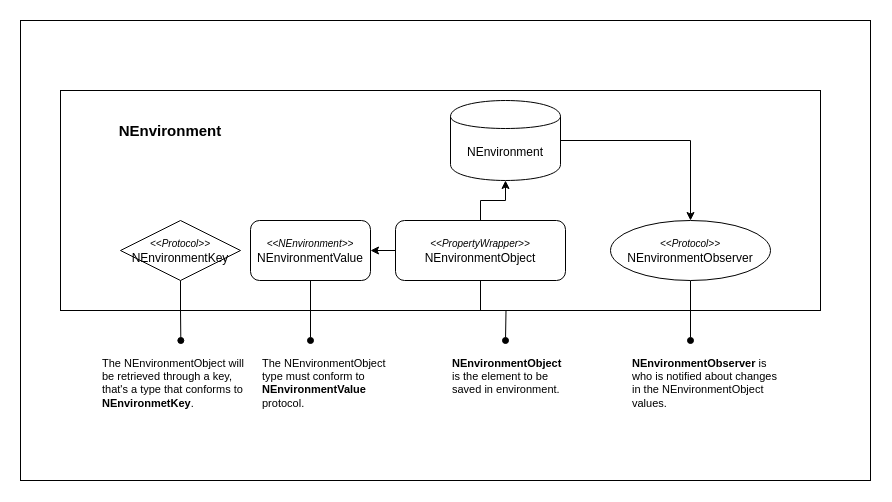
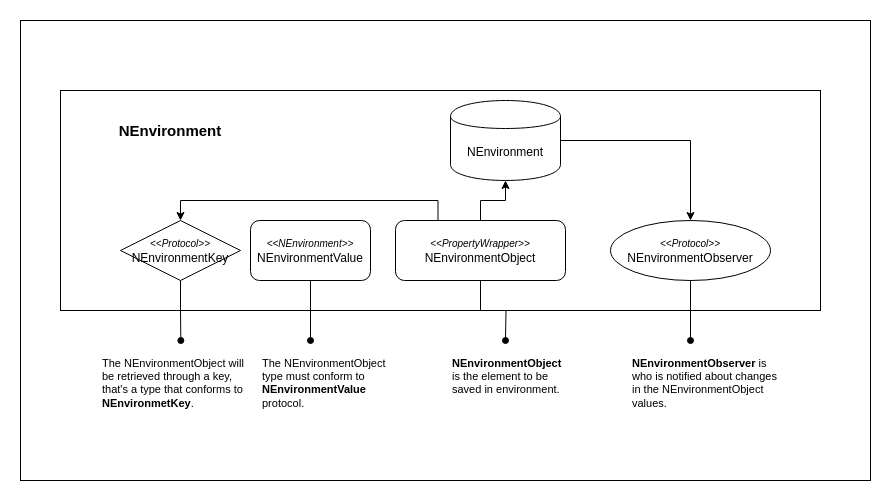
+ <mxCell id="5" style="edgeStyle=orthogonalEdgeStyle;rounded=0;orthogonalLoop=1;jettySize=auto;html=1;exitX=0.25;exitY=0;exitDx=0;exitDy=0;entryX=0.5;entryY=0;entryDx=0;entryDy=0;" edge="1" parent="1" source="8" target="12"><mxGeometry relative="1" as="geometry" /></mxCell>
- <mxCell id="6" style="edgeStyle=orthogonalEdgeStyle;rounded=0;orthogonalLoop=1;jettySize=auto;html=1;entryX=1;entryY=0.5;entryDx=0;entryDy=0;" edge="1" parent="1" source="8" target="14"><mxGeometry relative="1" as="geometry" /></mxCell>
